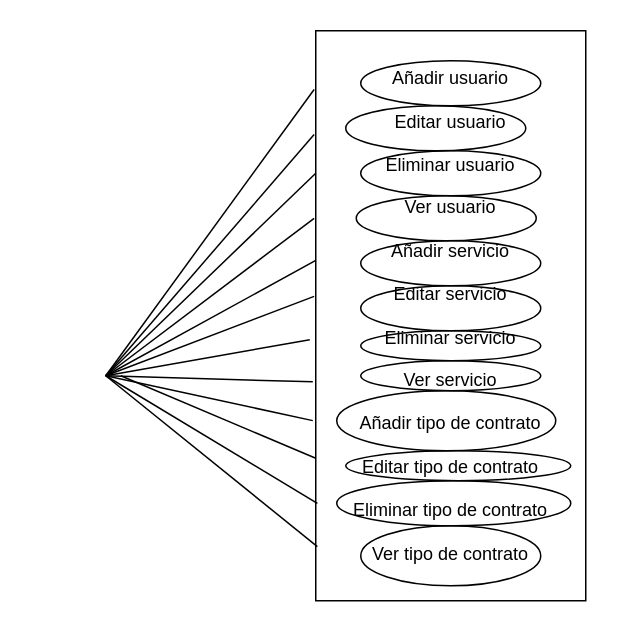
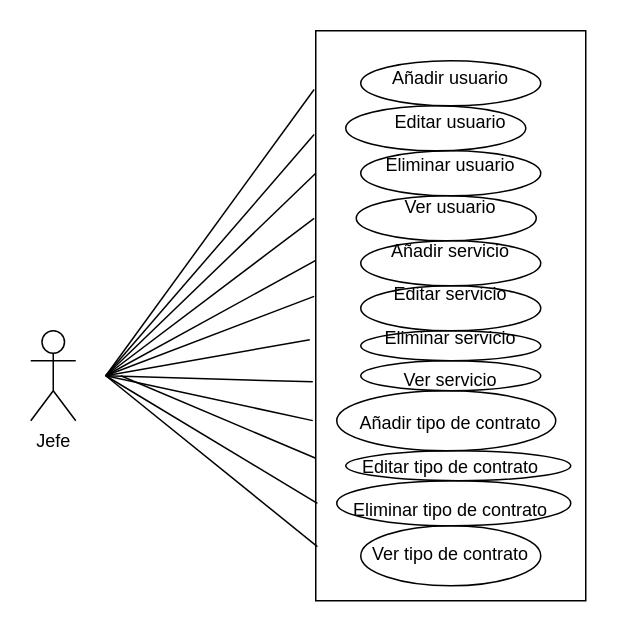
+ <mxCell id="2" value="Jefe" style="shape=umlActor;verticalLabelPosition=bottom;verticalAlign=top;html=1;outlineConnect=0;" parent="1" vertex="1"><mxGeometry x="20" y="220" width="30" height="60" as="geometry" /></mxCell>
